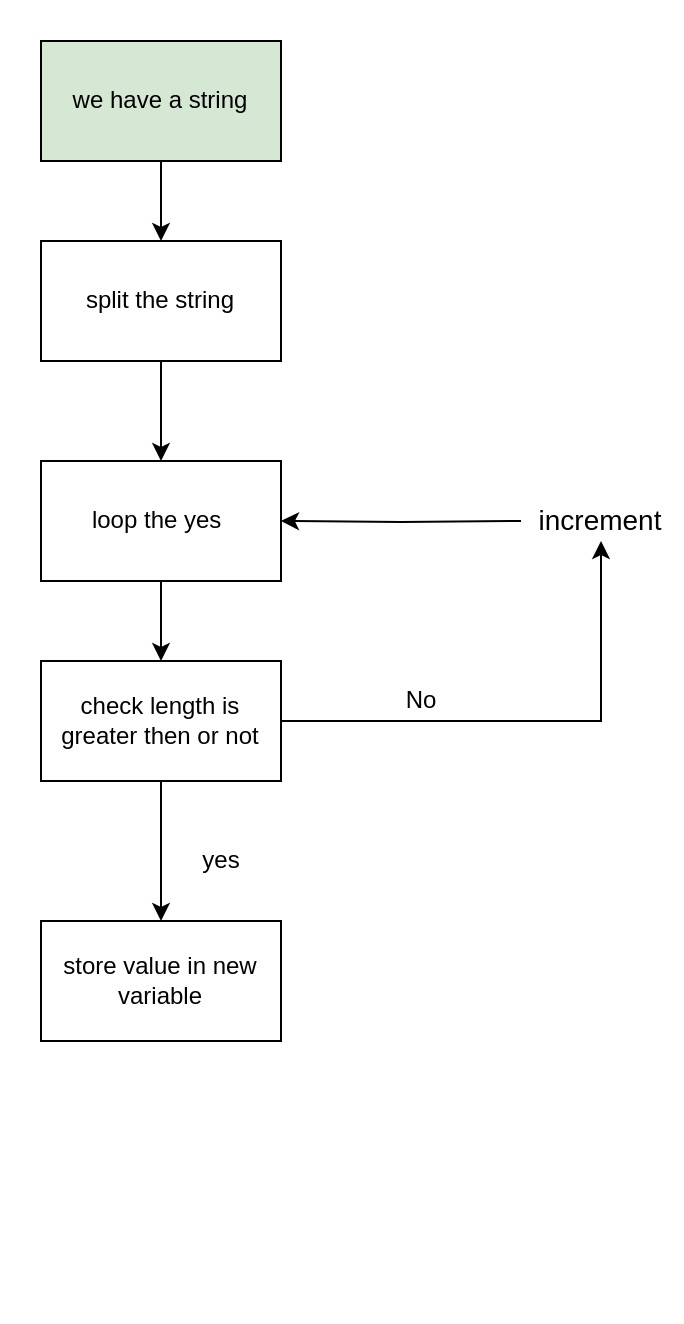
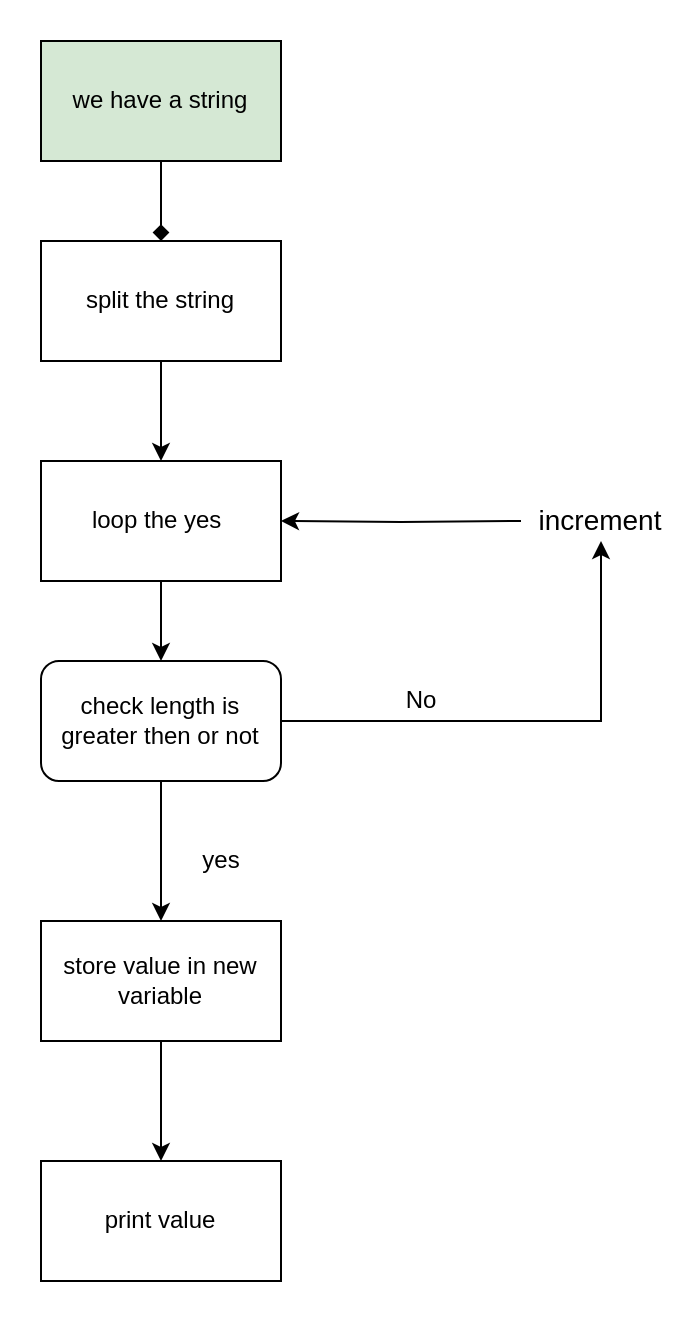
- <mxCell id="2" style="edgeStyle=orthogonalEdgeStyle;rounded=0;orthogonalLoop=1;jettySize=auto;html=1;entryX=0.5;entryY=0;entryDx=0;entryDy=0;" edge="1" parent="1" source="3" target="5"><mxGeometry relative="1" as="geometry" /></mxCell>
+ <mxCell id="2" style="edgeStyle=orthogonalEdgeStyle;rounded=0;orthogonalLoop=1;jettySize=auto;html=1;entryX=0.5;entryY=0;entryDx=0;entryDy=0;endArrow=diamond;" edge="1" parent="1" source="3" target="5"><mxGeometry relative="1" as="geometry" /></mxCell>
- <mxCell id="10" value="check length is greater then or not" style="rounded=0;whiteSpace=wrap;html=1;" vertex="1" parent="1"><mxGeometry x="20" y="330" width="120" height="60" as="geometry" /></mxCell>
+ <mxCell id="10" value="check length is greater then or not" style="whiteSpace=wrap;html=1;rounded=1;" vertex="1" parent="1"><mxGeometry x="20" y="330" width="120" height="60" as="geometry" /></mxCell>
+ <mxCell id="11" style="edgeStyle=orthogonalEdgeStyle;rounded=0;orthogonalLoop=1;jettySize=auto;html=1;entryX=0.5;entryY=0;entryDx=0;entryDy=0;" edge="1" parent="1" source="12" target="17"><mxGeometry relative="1" as="geometry" /></mxCell>
+ <mxCell id="17" value="print value" style="rounded=0;whiteSpace=wrap;html=1;" vertex="1" parent="1"><mxGeometry x="20" y="580" width="120" height="60" as="geometry" /></mxCell>
